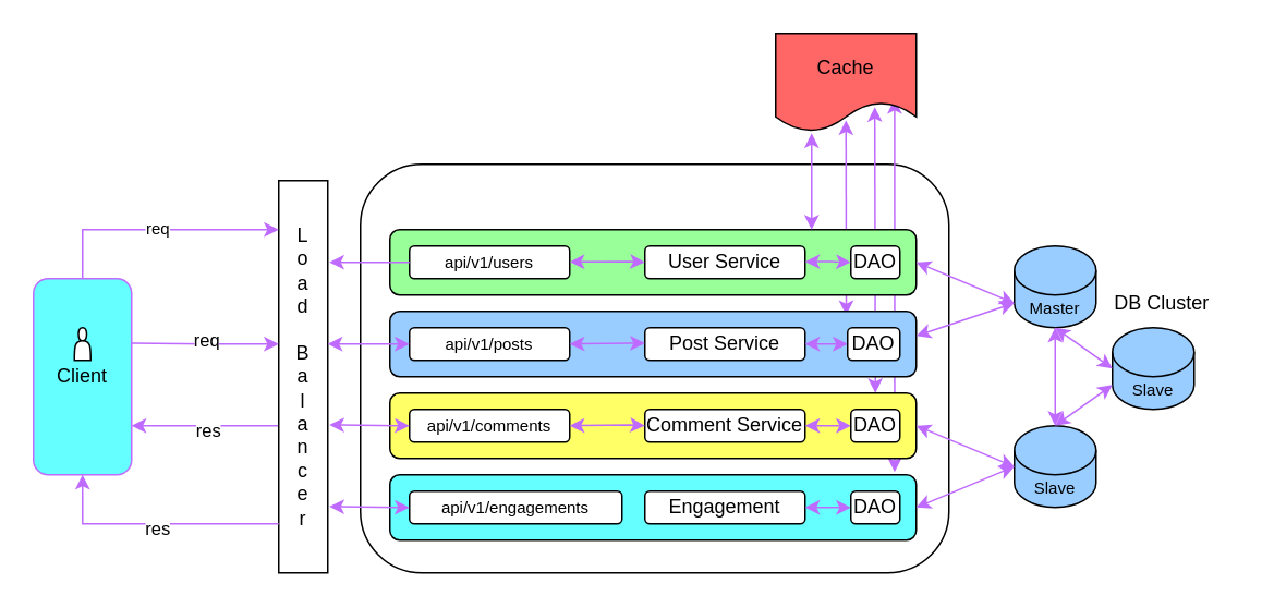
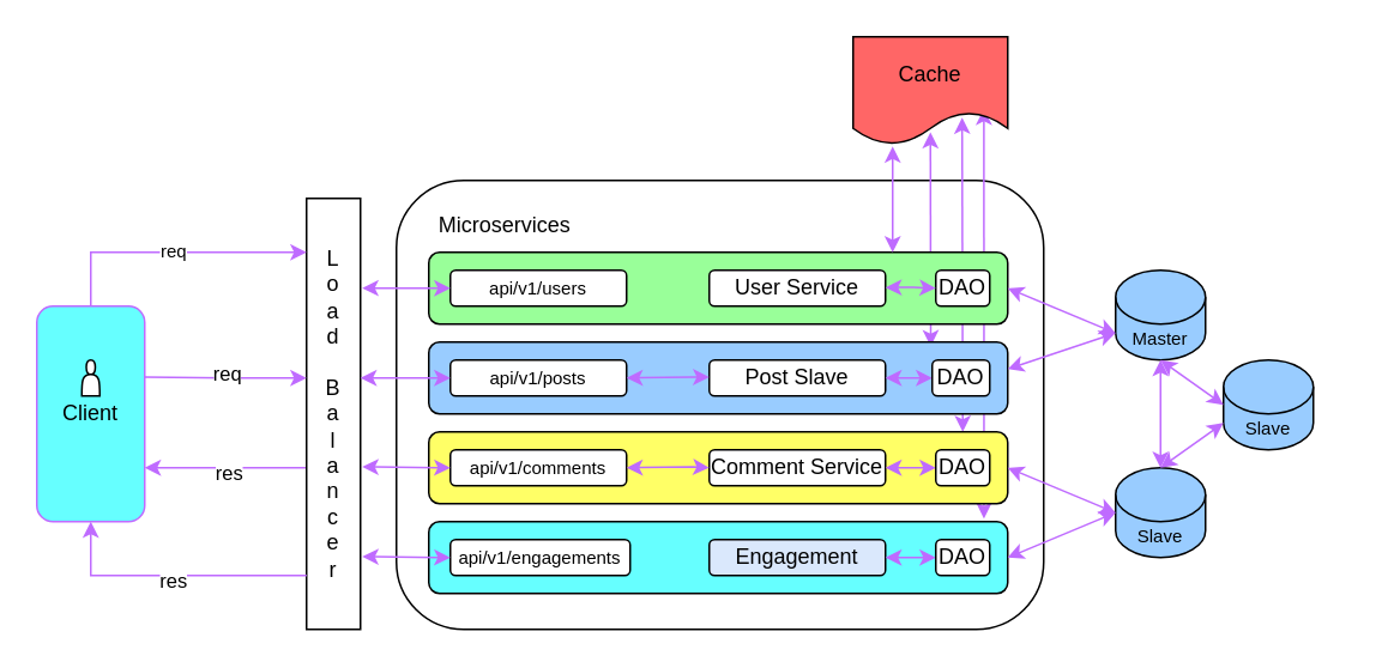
+ <mxCell id="50" value="Microservices" style="text;html=1;align=center;verticalAlign=middle;resizable=0;points=[];autosize=1;strokeColor=none;fillColor=none;" vertex="1" parent="1"><mxGeometry x="230" y="110" width="100" height="30" as="geometry" /></mxCell>
- <mxCell id="33" value="" style="endArrow=classic;startArrow=classic;html=1;rounded=0;strokeColor=#BF6BFF;entryX=0;entryY=0.5;entryDx=0;entryDy=0;" edge="1" parent="1" source="22" target="29"><mxGeometry width="50" height="50" relative="1" as="geometry"><mxPoint x="358" y="159.5" as="sourcePoint" /><mxPoint x="415" y="159.5" as="targetPoint" /><Array as="points"><mxPoint x="385" y="159.5" /></Array></mxGeometry></mxCell>
- <mxCell id="25" value="" style="endArrow=none;startArrow=classic;html=1;rounded=0;entryX=0;entryY=0.5;entryDx=0;entryDy=0;exitX=0.208;exitY=-0.033;exitDx=0;exitDy=0;exitPerimeter=0;strokeColor=#BF6BFF;" edge="1" parent="1" source="14" target="22"><mxGeometry width="50" height="50" relative="1" as="geometry"><mxPoint x="370" y="260" as="sourcePoint" /><mxPoint x="420" y="210" as="targetPoint" /></mxGeometry></mxCell>
+ <mxCell id="25" value="" style="endArrow=classic;startArrow=classic;html=1;rounded=0;entryX=0;entryY=0.5;entryDx=0;entryDy=0;exitX=0.208;exitY=-0.033;exitDx=0;exitDy=0;exitPerimeter=0;strokeColor=#BF6BFF;" edge="1" parent="1" source="14" target="22"><mxGeometry width="50" height="50" relative="1" as="geometry"><mxPoint x="370" y="260" as="sourcePoint" /><mxPoint x="420" y="210" as="targetPoint" /></mxGeometry></mxCell>
- <mxCell id="57" value="DB Cluster" style="text;html=1;align=center;verticalAlign=middle;resizable=0;points=[];autosize=1;strokeColor=none;fillColor=none;" vertex="1" parent="1"><mxGeometry x="670" y="170" width="80" height="30" as="geometry" /></mxCell>
- <mxCell id="30" value="Post Service" style="rounded=1;whiteSpace=wrap;html=1;" vertex="1" parent="1"><mxGeometry x="394" y="200" width="98" height="20" as="geometry" /></mxCell>
+ <mxCell id="30" value="Post Slave" style="rounded=1;whiteSpace=wrap;html=1;" vertex="1" parent="1"><mxGeometry x="394" y="200" width="98" height="20" as="geometry" /></mxCell>
- <mxCell id="24" value="&lt;font style=&quot;font-size: 10px;&quot;&gt;api/v1/engagements&lt;/font&gt;" style="rounded=1;whiteSpace=wrap;html=1;" vertex="1" parent="1"><mxGeometry x="250" y="300" width="130" height="20" as="geometry" /></mxCell>
+ <mxCell id="24" value="&lt;font style=&quot;font-size: 10px;&quot;&gt;api/v1/engagements&lt;/font&gt;" style="rounded=1;whiteSpace=wrap;html=1;" vertex="1" parent="1"><mxGeometry x="250" y="300" width="100" height="20" as="geometry" /></mxCell>
- <mxCell id="32" value="Engagement" style="rounded=1;whiteSpace=wrap;html=1;" vertex="1" parent="1"><mxGeometry x="394" y="300" width="98" height="20" as="geometry" /></mxCell>
+ <mxCell id="32" value="Engagement" style="rounded=1;whiteSpace=wrap;html=1;fillColor=#dae8fc;" vertex="1" parent="1"><mxGeometry x="394" y="300" width="98" height="20" as="geometry" /></mxCell>
